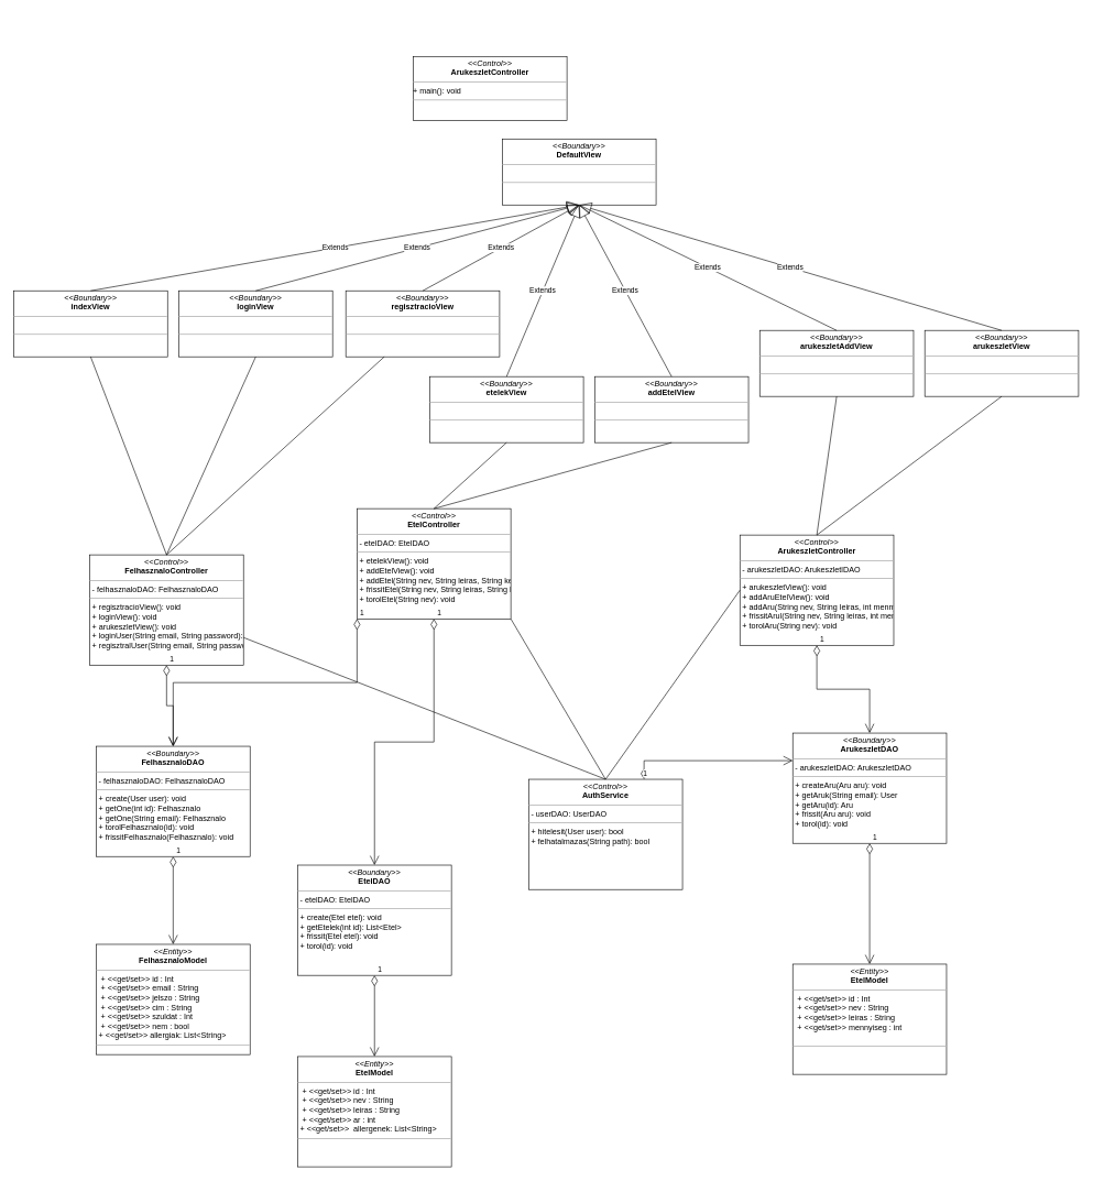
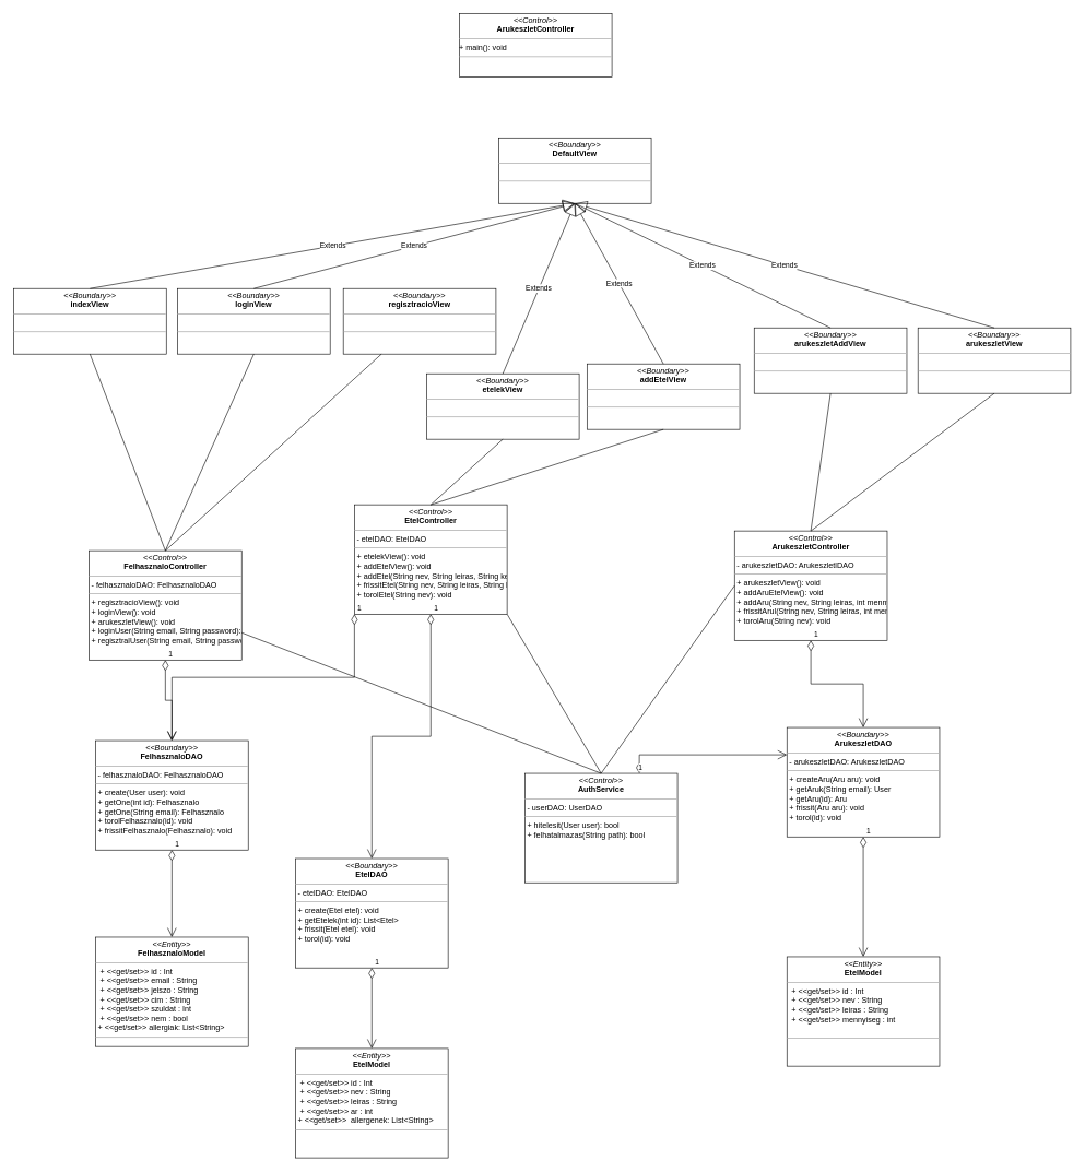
- <mxCell id="26" value="&lt;p style=&quot;margin:0px;margin-top:4px;text-align:center;&quot;&gt;&lt;i&gt;&amp;lt;&amp;lt;Control&amp;gt;&amp;gt;&lt;/i&gt;&lt;br&gt;&lt;b&gt;ArukeszletController&lt;/b&gt;&lt;/p&gt;&lt;hr size=&quot;1&quot;&gt;&lt;p style=&quot;margin:0px;margin-left:4px;&quot;&gt;&lt;/p&gt;+ main(): void&lt;hr size=&quot;1&quot;&gt;&lt;p style=&quot;margin:0px;margin-left:4px;&quot;&gt;&lt;br&gt;&lt;/p&gt;" style="verticalAlign=top;align=left;overflow=fill;fontSize=12;fontFamily=Helvetica;html=1;fillColor=default;gradientColor=none;" vertex="1" parent="1"><mxGeometry x="625" y="85" width="233" height="97" as="geometry" /></mxCell>
+ <mxCell id="26" value="&lt;p style=&quot;margin:0px;margin-top:4px;text-align:center;&quot;&gt;&lt;i&gt;&amp;lt;&amp;lt;Control&amp;gt;&amp;gt;&lt;/i&gt;&lt;br&gt;&lt;b&gt;ArukeszletController&lt;/b&gt;&lt;/p&gt;&lt;hr size=&quot;1&quot;&gt;&lt;p style=&quot;margin:0px;margin-left:4px;&quot;&gt;&lt;/p&gt;+ main(): void&lt;hr size=&quot;1&quot;&gt;&lt;p style=&quot;margin:0px;margin-left:4px;&quot;&gt;&lt;br&gt;&lt;/p&gt;" style="verticalAlign=top;align=left;overflow=fill;fontSize=12;fontFamily=Helvetica;html=1;fillColor=default;gradientColor=none;" vertex="1" parent="1"><mxGeometry x="700" y="20" width="233" height="97" as="geometry" /></mxCell>
- <mxCell id="32" value="Extends" style="endArrow=block;endSize=16;endFill=0;html=1;rounded=0;exitX=0.5;exitY=0;exitDx=0;exitDy=0;entryX=0.5;entryY=1;entryDx=0;entryDy=0;" edge="1" parent="1" source="15" target="27"><mxGeometry width="160" relative="1" as="geometry"><mxPoint x="806.5" y="610" as="sourcePoint" /><mxPoint x="916.5" y="350" as="targetPoint" /></mxGeometry></mxCell>
- <mxCell id="17" value="&lt;p style=&quot;margin:0px;margin-top:4px;text-align:center;&quot;&gt;&lt;i&gt;&amp;lt;&amp;lt;Boundary&amp;gt;&amp;gt;&lt;/i&gt;&lt;br&gt;&lt;b&gt;addEtelView&lt;/b&gt;&lt;/p&gt;&lt;hr size=&quot;1&quot;&gt;&lt;p style=&quot;margin:0px;margin-left:4px;&quot;&gt;&lt;br&gt;&lt;/p&gt;&lt;hr size=&quot;1&quot;&gt;&lt;p style=&quot;margin:0px;margin-left:4px;&quot;&gt;&lt;br&gt;&lt;/p&gt;&lt;p style=&quot;margin:0px;margin-left:4px;&quot;&gt;&lt;br&gt;&lt;/p&gt;" style="verticalAlign=top;align=left;overflow=fill;fontSize=12;fontFamily=Helvetica;html=1;fillColor=default;gradientColor=none;" vertex="1" parent="1"><mxGeometry x="900" y="570" width="233" height="100" as="geometry" /></mxCell>
+ <mxCell id="17" value="&lt;p style=&quot;margin:0px;margin-top:4px;text-align:center;&quot;&gt;&lt;i&gt;&amp;lt;&amp;lt;Boundary&amp;gt;&amp;gt;&lt;/i&gt;&lt;br&gt;&lt;b&gt;addEtelView&lt;/b&gt;&lt;/p&gt;&lt;hr size=&quot;1&quot;&gt;&lt;p style=&quot;margin:0px;margin-left:4px;&quot;&gt;&lt;br&gt;&lt;/p&gt;&lt;hr size=&quot;1&quot;&gt;&lt;p style=&quot;margin:0px;margin-left:4px;&quot;&gt;&lt;br&gt;&lt;/p&gt;&lt;p style=&quot;margin:0px;margin-left:4px;&quot;&gt;&lt;br&gt;&lt;/p&gt;" style="verticalAlign=top;align=left;overflow=fill;fontSize=12;fontFamily=Helvetica;html=1;fillColor=default;gradientColor=none;" vertex="1" parent="1"><mxGeometry x="895" y="555" width="233" height="100" as="geometry" /></mxCell>
